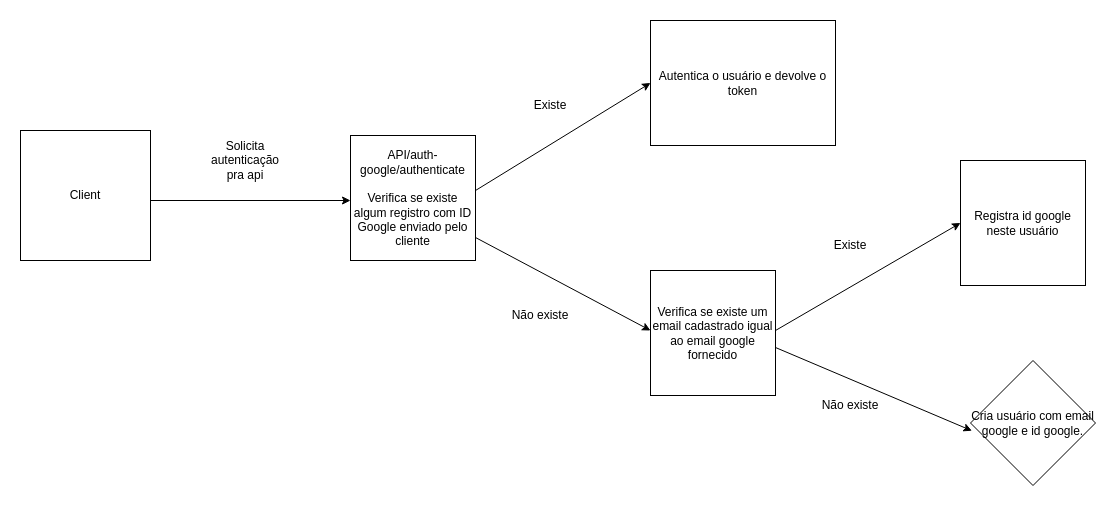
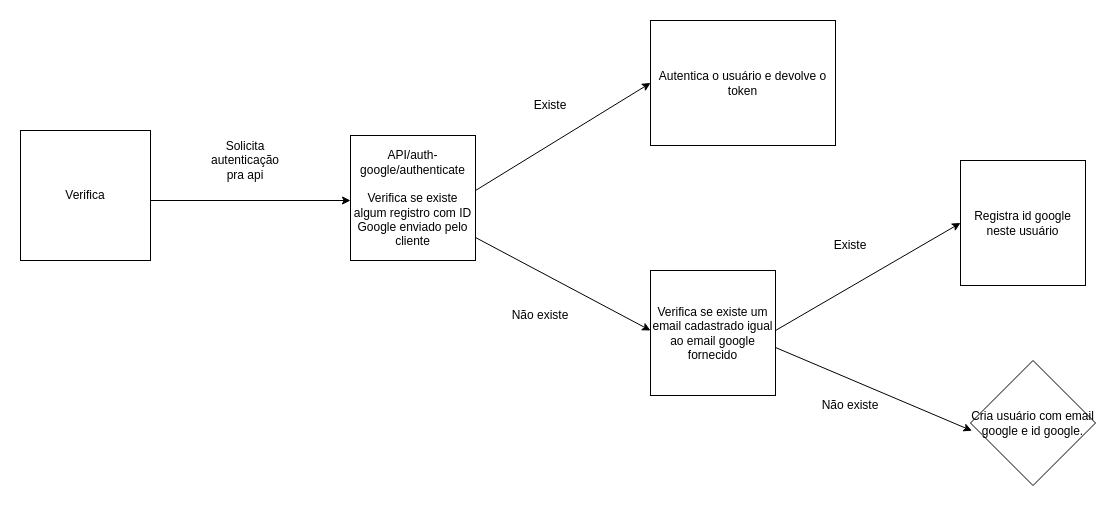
- <mxCell id="2" value="Client" style="whiteSpace=wrap;html=1;aspect=fixed;" vertex="1" parent="1"><mxGeometry x="20" y="130" width="130" height="130" as="geometry" /></mxCell>
+ <mxCell id="2" value="Verifica" style="whiteSpace=wrap;html=1;aspect=fixed;" vertex="1" parent="1"><mxGeometry x="20" y="130" width="130" height="130" as="geometry" /></mxCell>
